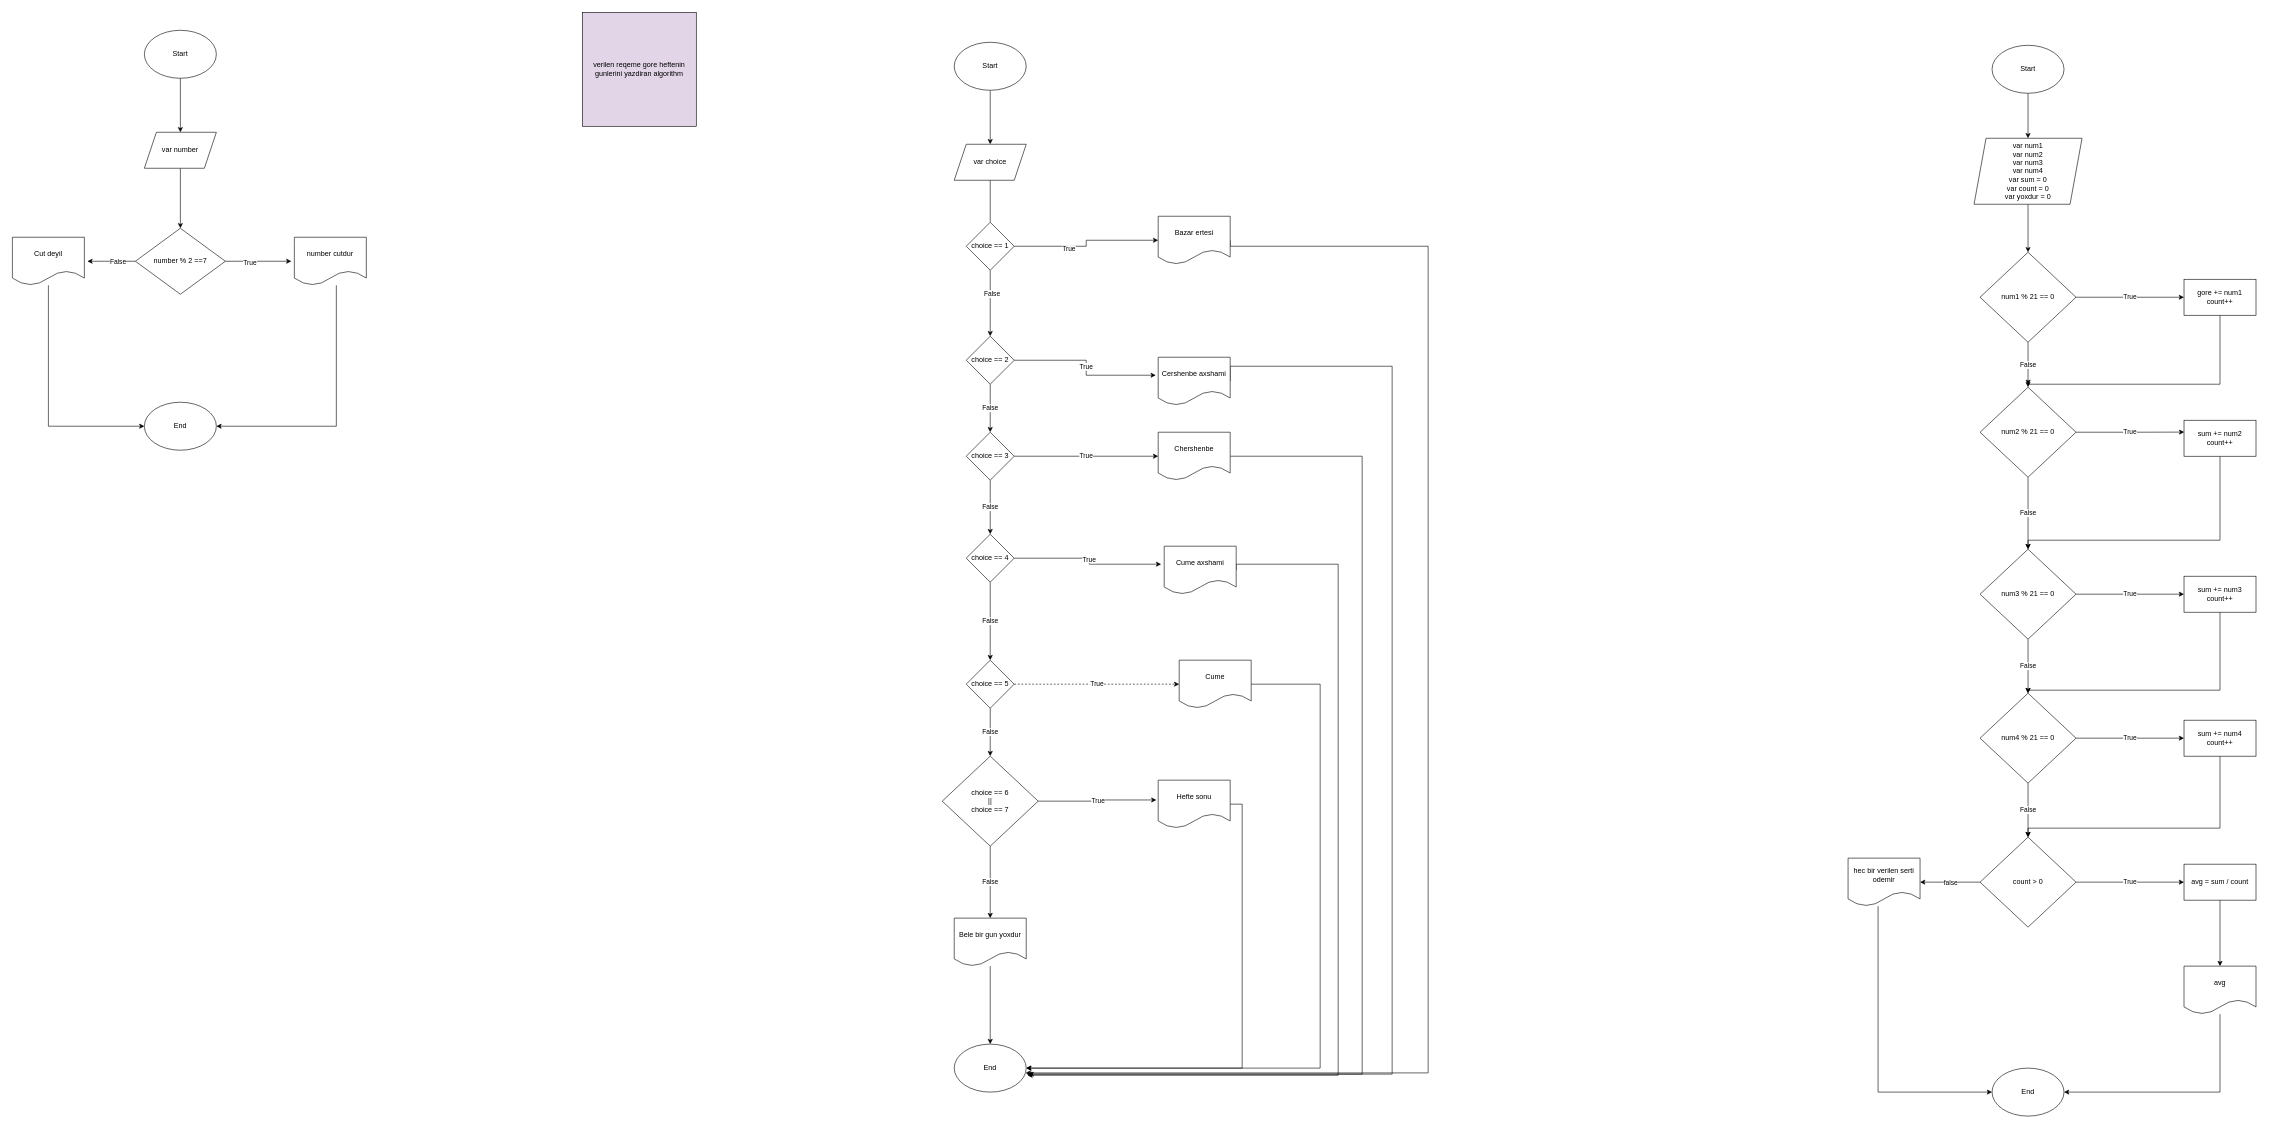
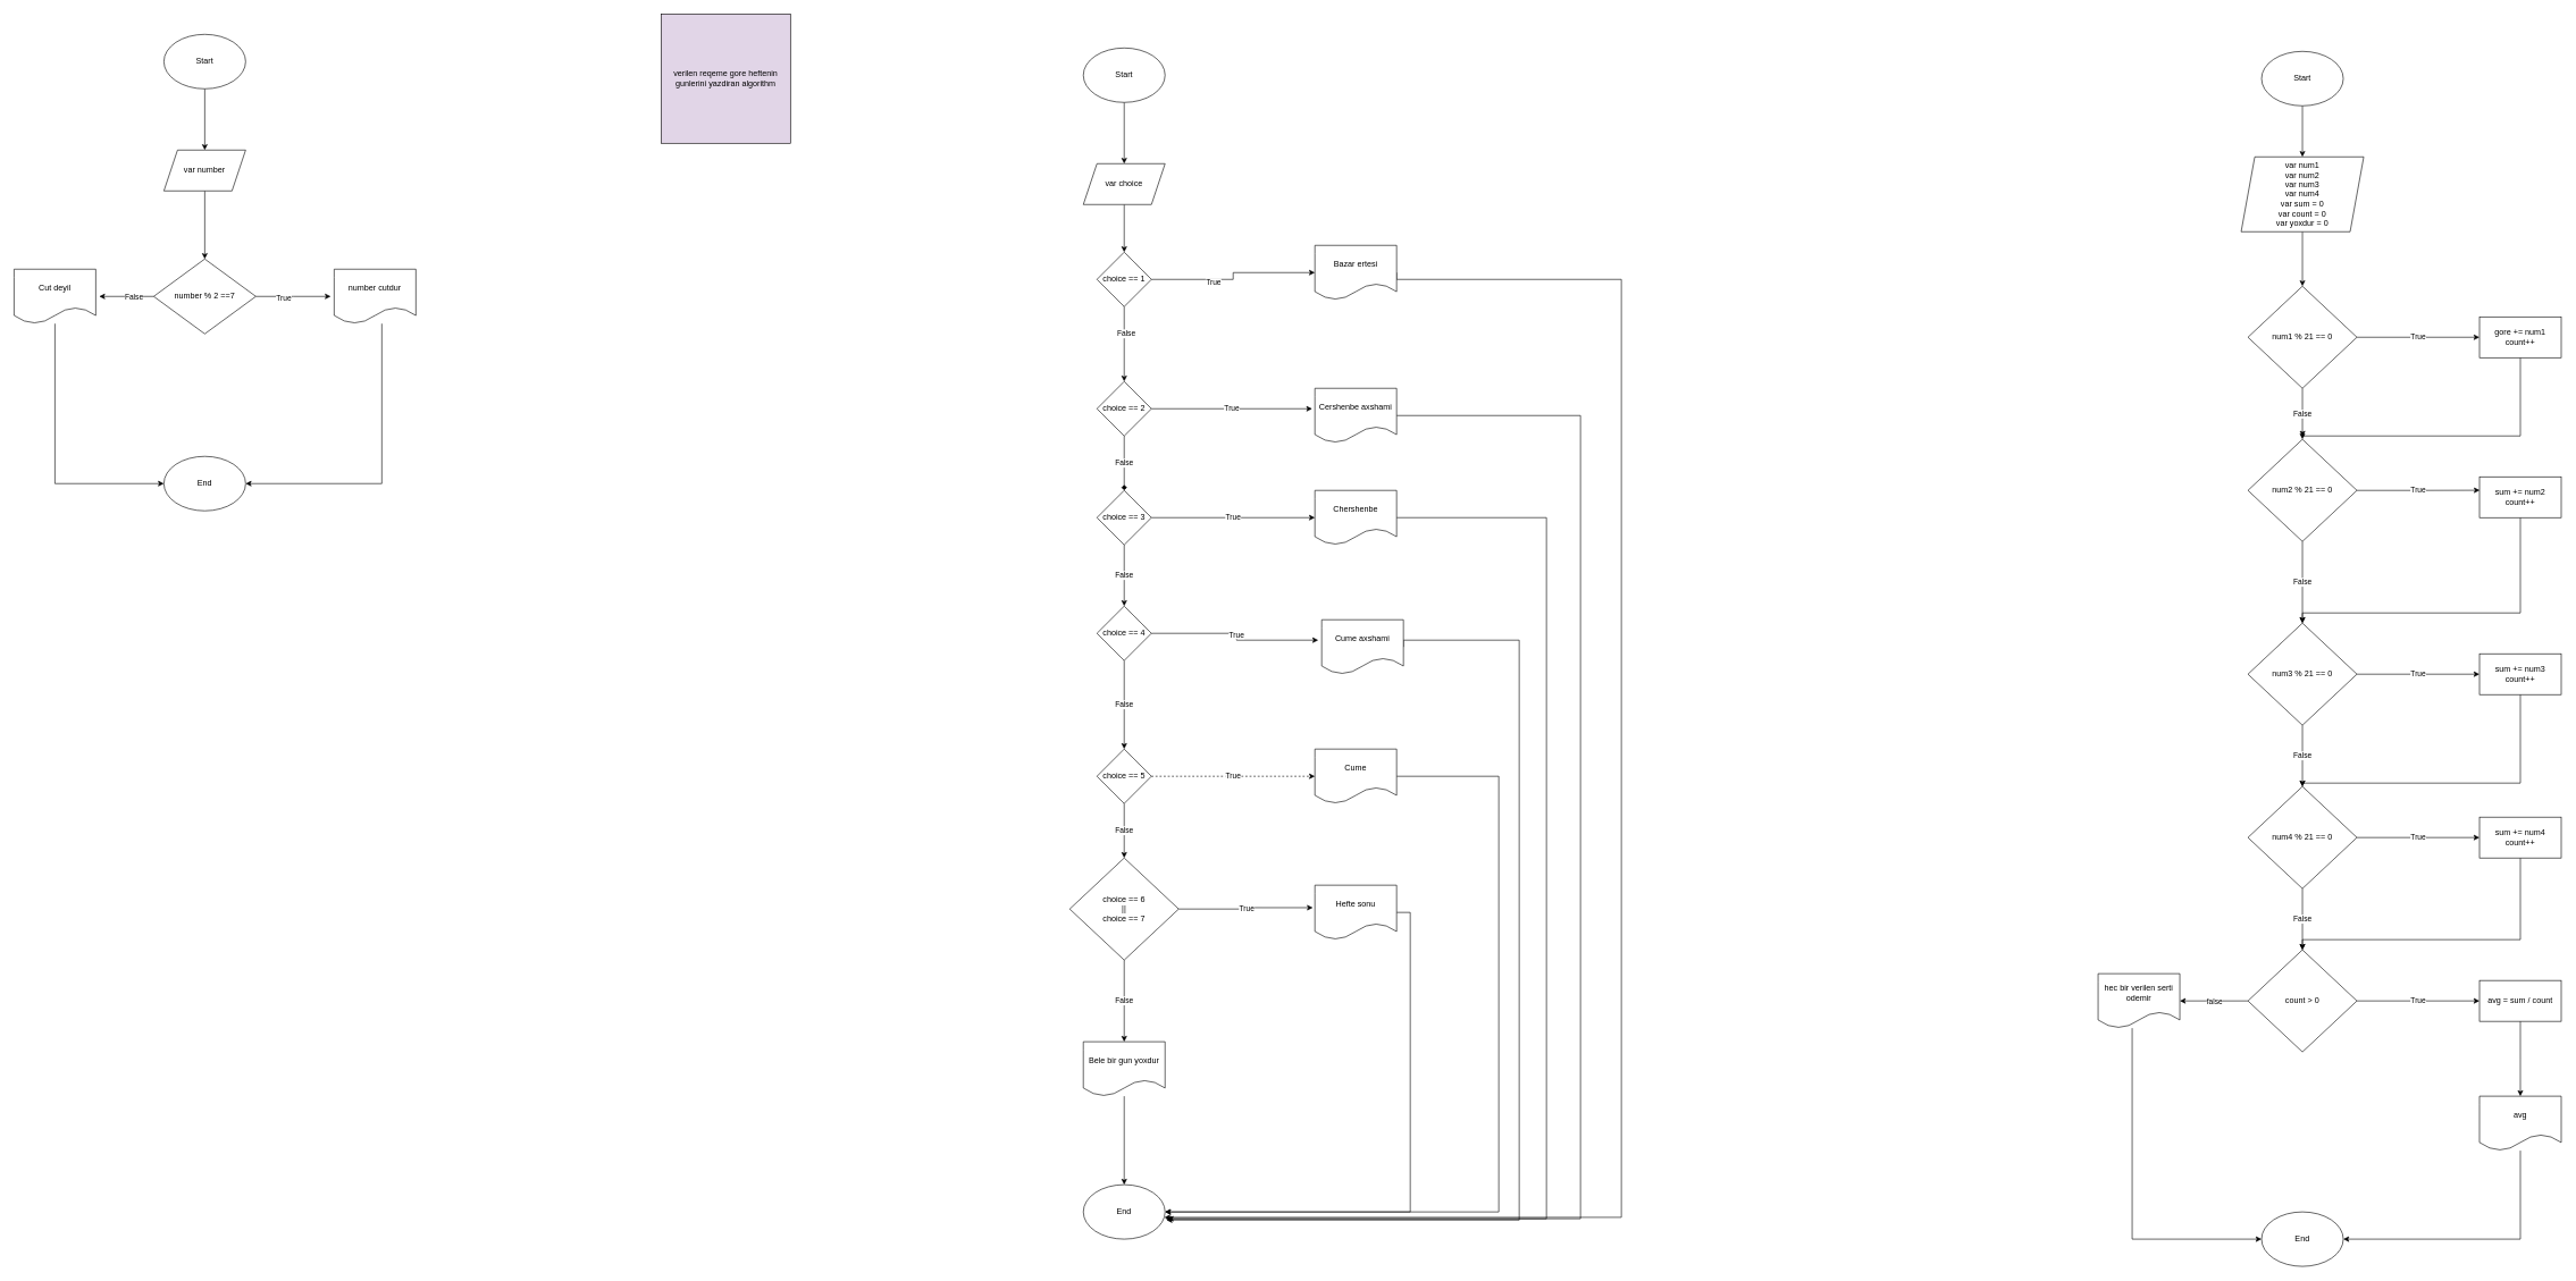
- <mxCell id="19" style="edgeStyle=orthogonalEdgeStyle;rounded=0;orthogonalLoop=1;jettySize=auto;html=1;exitX=0.5;exitY=1;exitDx=0;exitDy=0;endArrow=none;" edge="1" parent="1" source="20" target="25"><mxGeometry relative="1" as="geometry" /></mxCell>
+ <mxCell id="19" style="edgeStyle=orthogonalEdgeStyle;rounded=0;orthogonalLoop=1;jettySize=auto;html=1;exitX=0.5;exitY=1;exitDx=0;exitDy=0;" edge="1" parent="1" source="20" target="25"><mxGeometry relative="1" as="geometry" /></mxCell>
- <mxCell id="32" value="Cershenbe axshami" style="shape=document;whiteSpace=wrap;html=1;boundedLbl=1;" vertex="1" parent="1"><mxGeometry x="1930" y="595" width="120" height="80" as="geometry" /></mxCell>
+ <mxCell id="32" value="Cershenbe axshami" style="shape=document;whiteSpace=wrap;html=1;boundedLbl=1;" vertex="1" parent="1"><mxGeometry x="1930" y="570" width="120" height="80" as="geometry" /></mxCell>
- <mxCell id="29" value="False" style="edgeStyle=orthogonalEdgeStyle;rounded=0;orthogonalLoop=1;jettySize=auto;html=1;exitX=0.5;exitY=1;exitDx=0;exitDy=0;" edge="1" parent="1" source="30" target="35"><mxGeometry relative="1" as="geometry" /></mxCell>
+ <mxCell id="29" value="False" style="edgeStyle=orthogonalEdgeStyle;rounded=0;orthogonalLoop=1;jettySize=auto;html=1;exitX=0.5;exitY=1;exitDx=0;exitDy=0;endArrow=diamond;" edge="1" parent="1" source="30" target="35"><mxGeometry relative="1" as="geometry" /></mxCell>
- <mxCell id="47" value="Cume" style="shape=document;whiteSpace=wrap;html=1;boundedLbl=1;" vertex="1" parent="1"><mxGeometry x="1965" y="1100" width="120" height="80" as="geometry" /></mxCell>
+ <mxCell id="47" value="Cume" style="shape=document;whiteSpace=wrap;html=1;boundedLbl=1;" vertex="1" parent="1"><mxGeometry x="1930" y="1100" width="120" height="80" as="geometry" /></mxCell>
